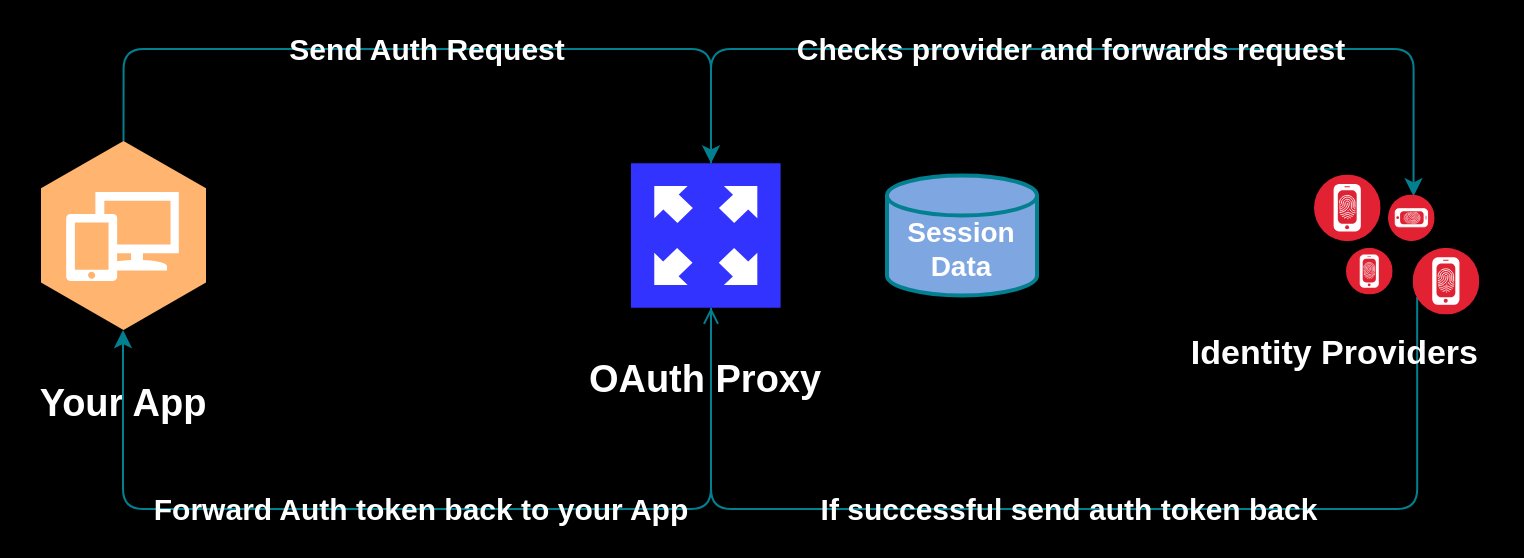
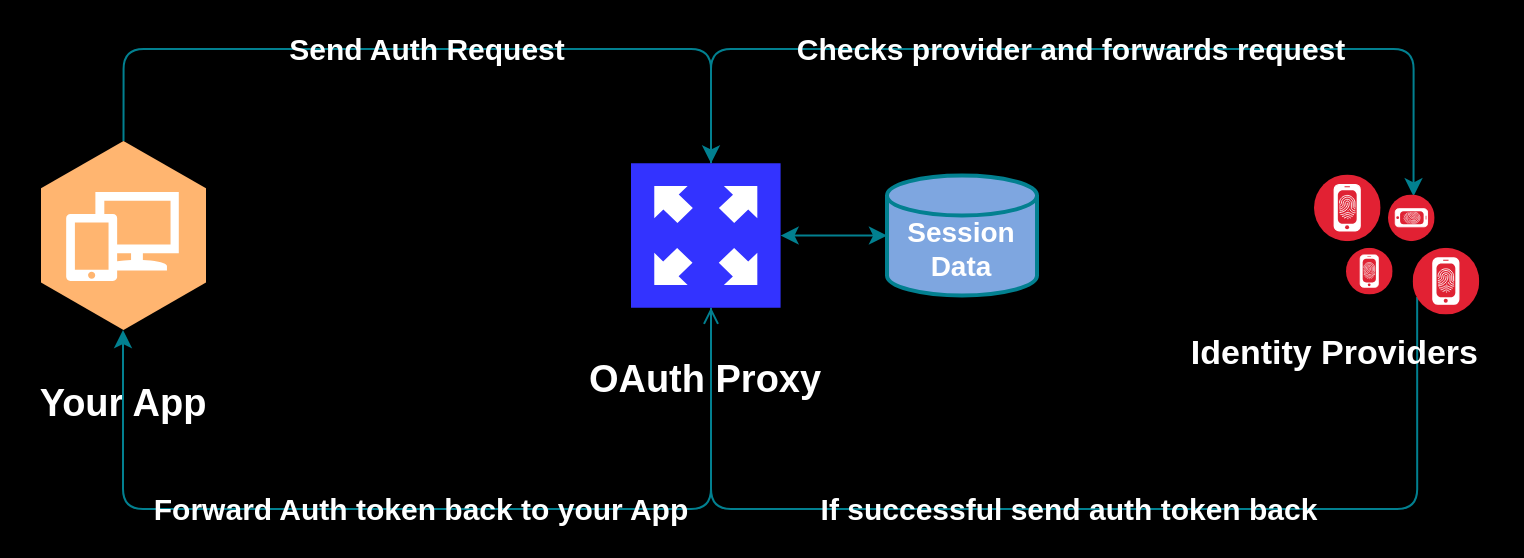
+ <mxCell id="9" style="edgeStyle=orthogonalEdgeStyle;rounded=1;orthogonalLoop=1;jettySize=auto;html=1;startArrow=classic;startFill=1;labelBackgroundColor=#114B5F;strokeColor=#028090;fontColor=#E4FDE1;" parent="1" source="10" target="7" edge="1"><mxGeometry relative="1" as="geometry"><mxPoint x="410" y="137" as="targetPoint" /></mxGeometry></mxCell>
